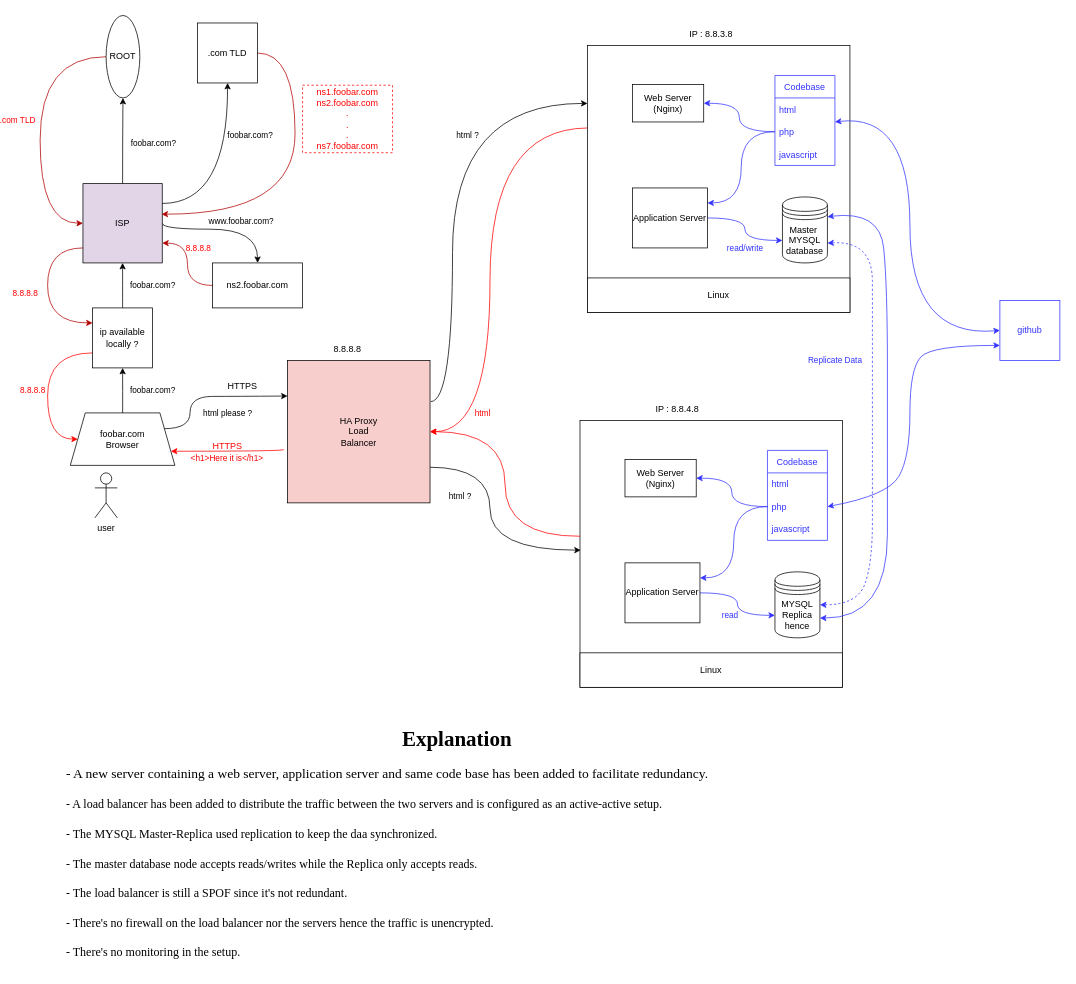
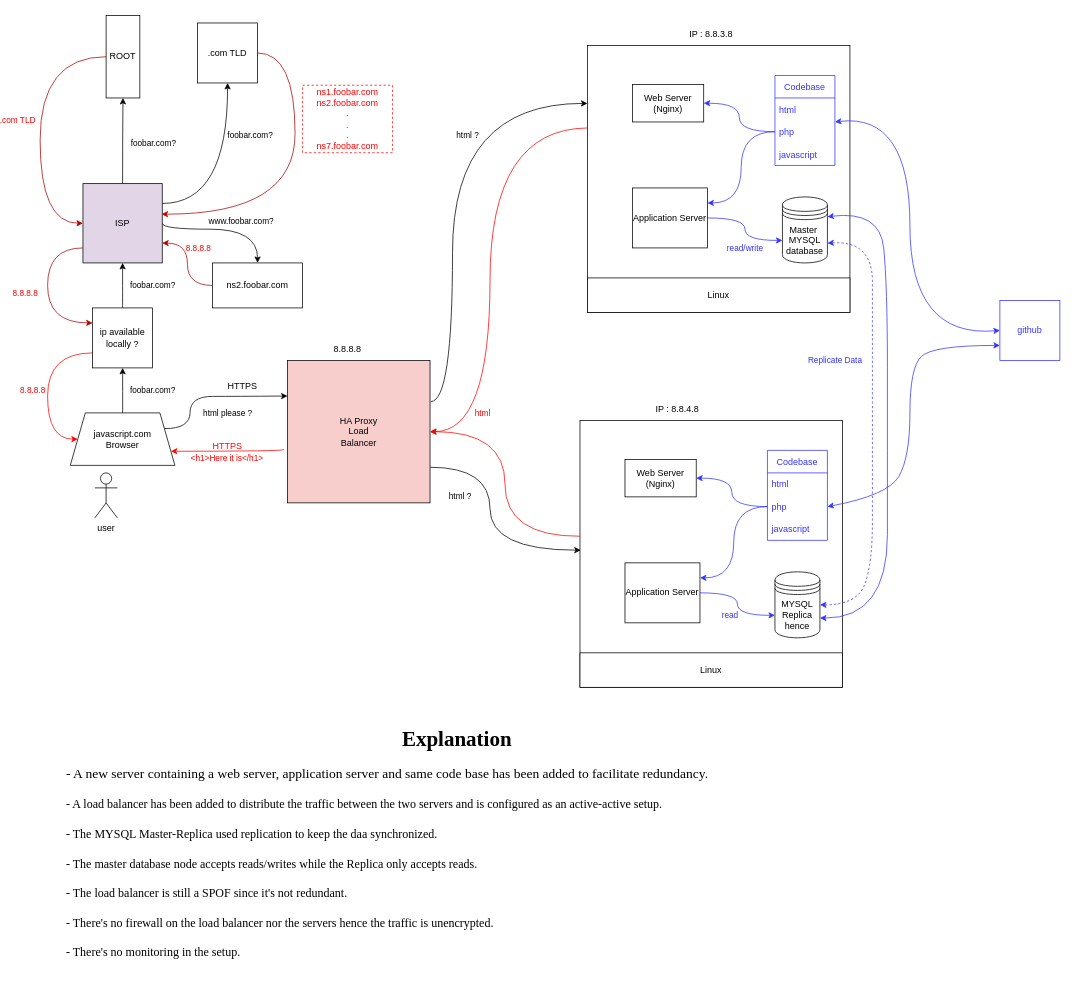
- <mxCell id="3" value="ROOT" style="ellipse;whiteSpace=wrap;html=1;" parent="1" vertex="1"><mxGeometry x="108" y="20" width="45" height="110" as="geometry" /></mxCell>
+ <mxCell id="3" value="ROOT" style="rounded=0;whiteSpace=wrap;html=1;" parent="1" vertex="1"><mxGeometry x="108" y="20" width="45" height="110" as="geometry" /></mxCell>
- <mxCell id="6" value="foobar.com&lt;br&gt;Browser" style="shape=trapezoid;perimeter=trapezoidPerimeter;whiteSpace=wrap;html=1;fixedSize=1;" parent="1" vertex="1"><mxGeometry x="60.25" y="550" width="139.5" height="70" as="geometry" /></mxCell>
+ <mxCell id="6" value="javascript.com&lt;br&gt;Browser" style="shape=trapezoid;perimeter=trapezoidPerimeter;whiteSpace=wrap;html=1;fixedSize=1;" parent="1" vertex="1"><mxGeometry x="60.25" y="550" width="139.5" height="70" as="geometry" /></mxCell>
